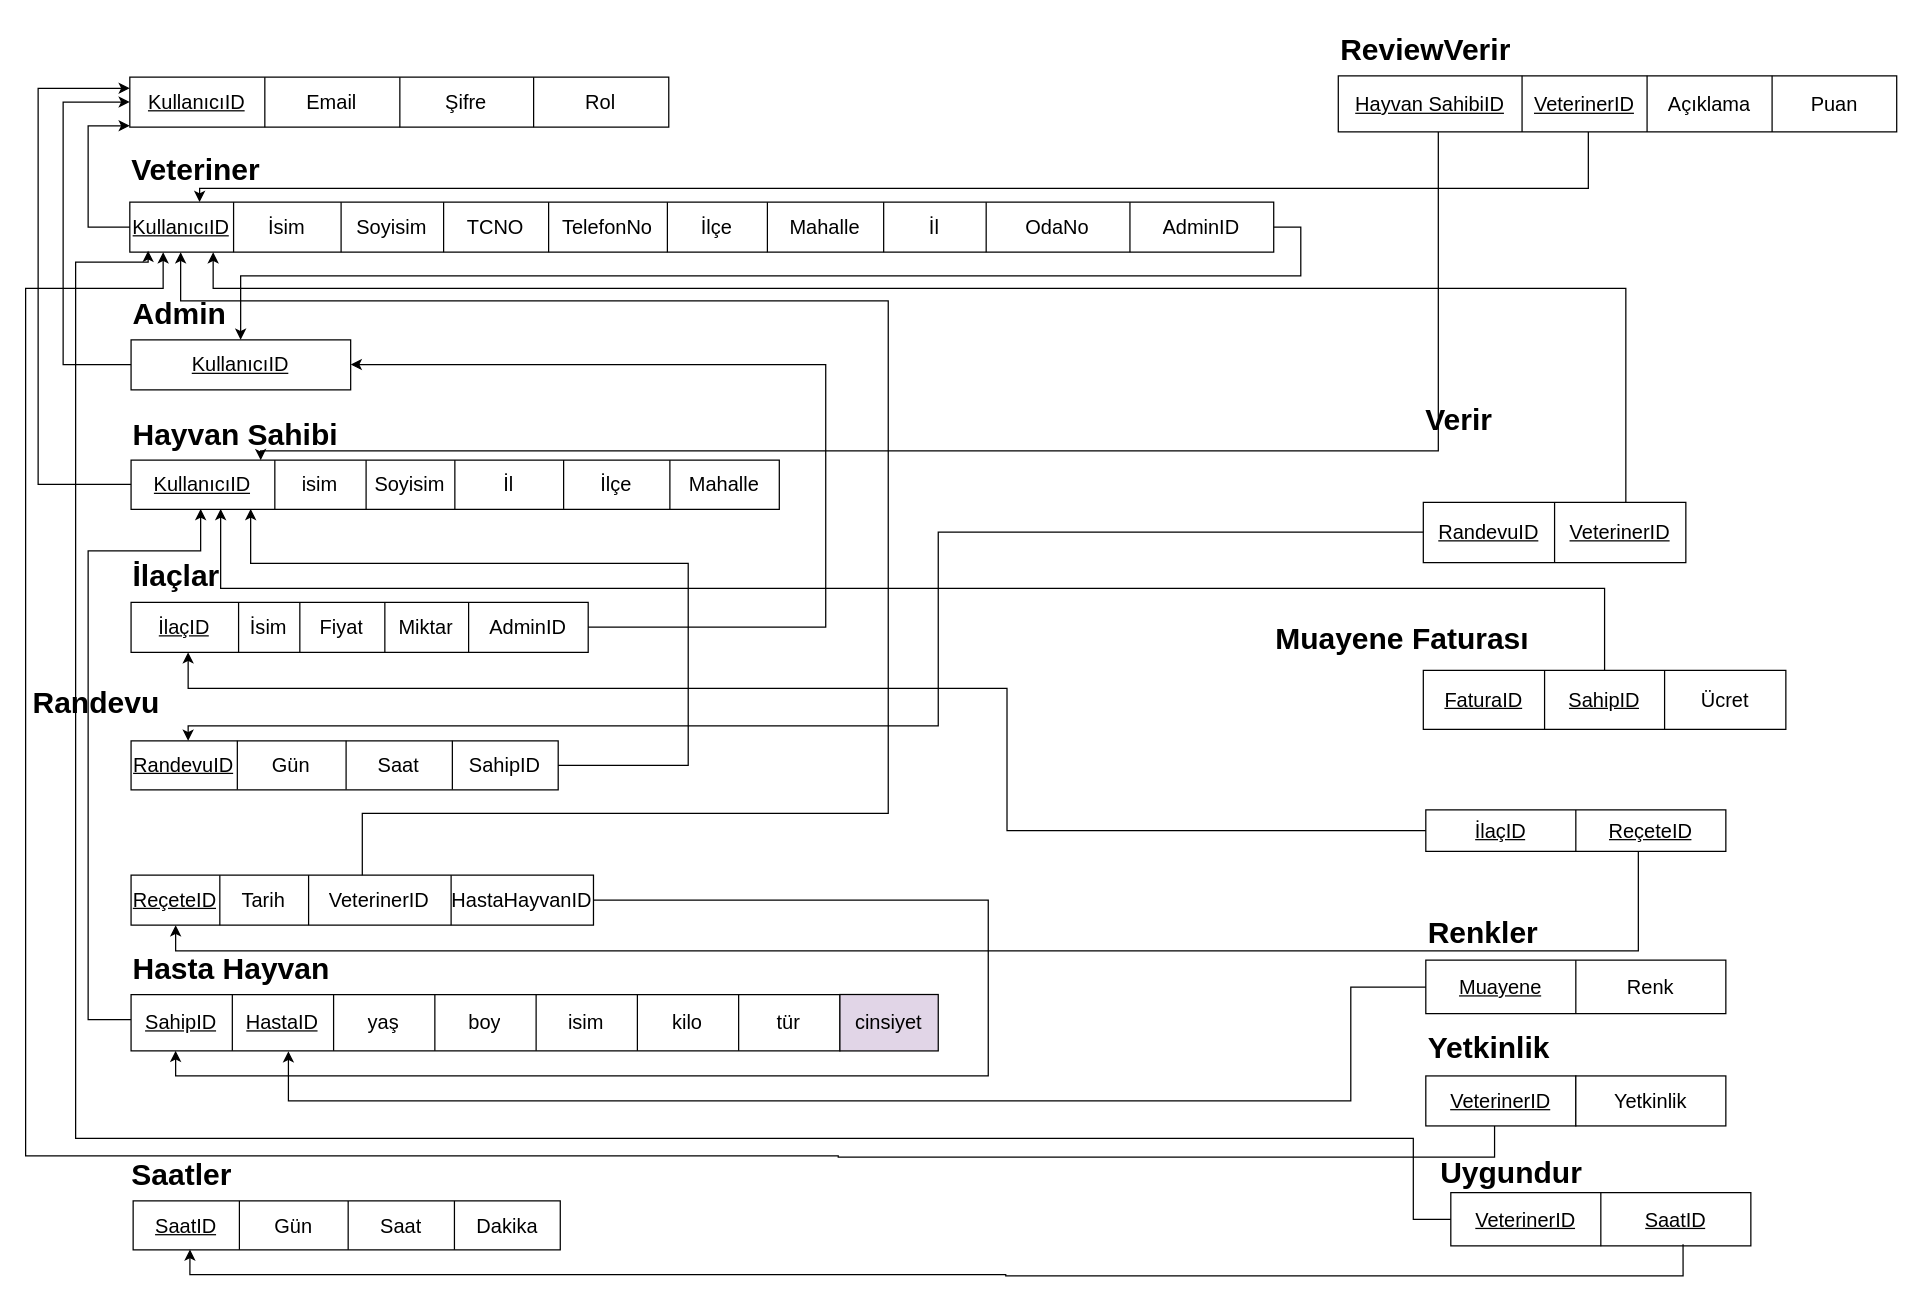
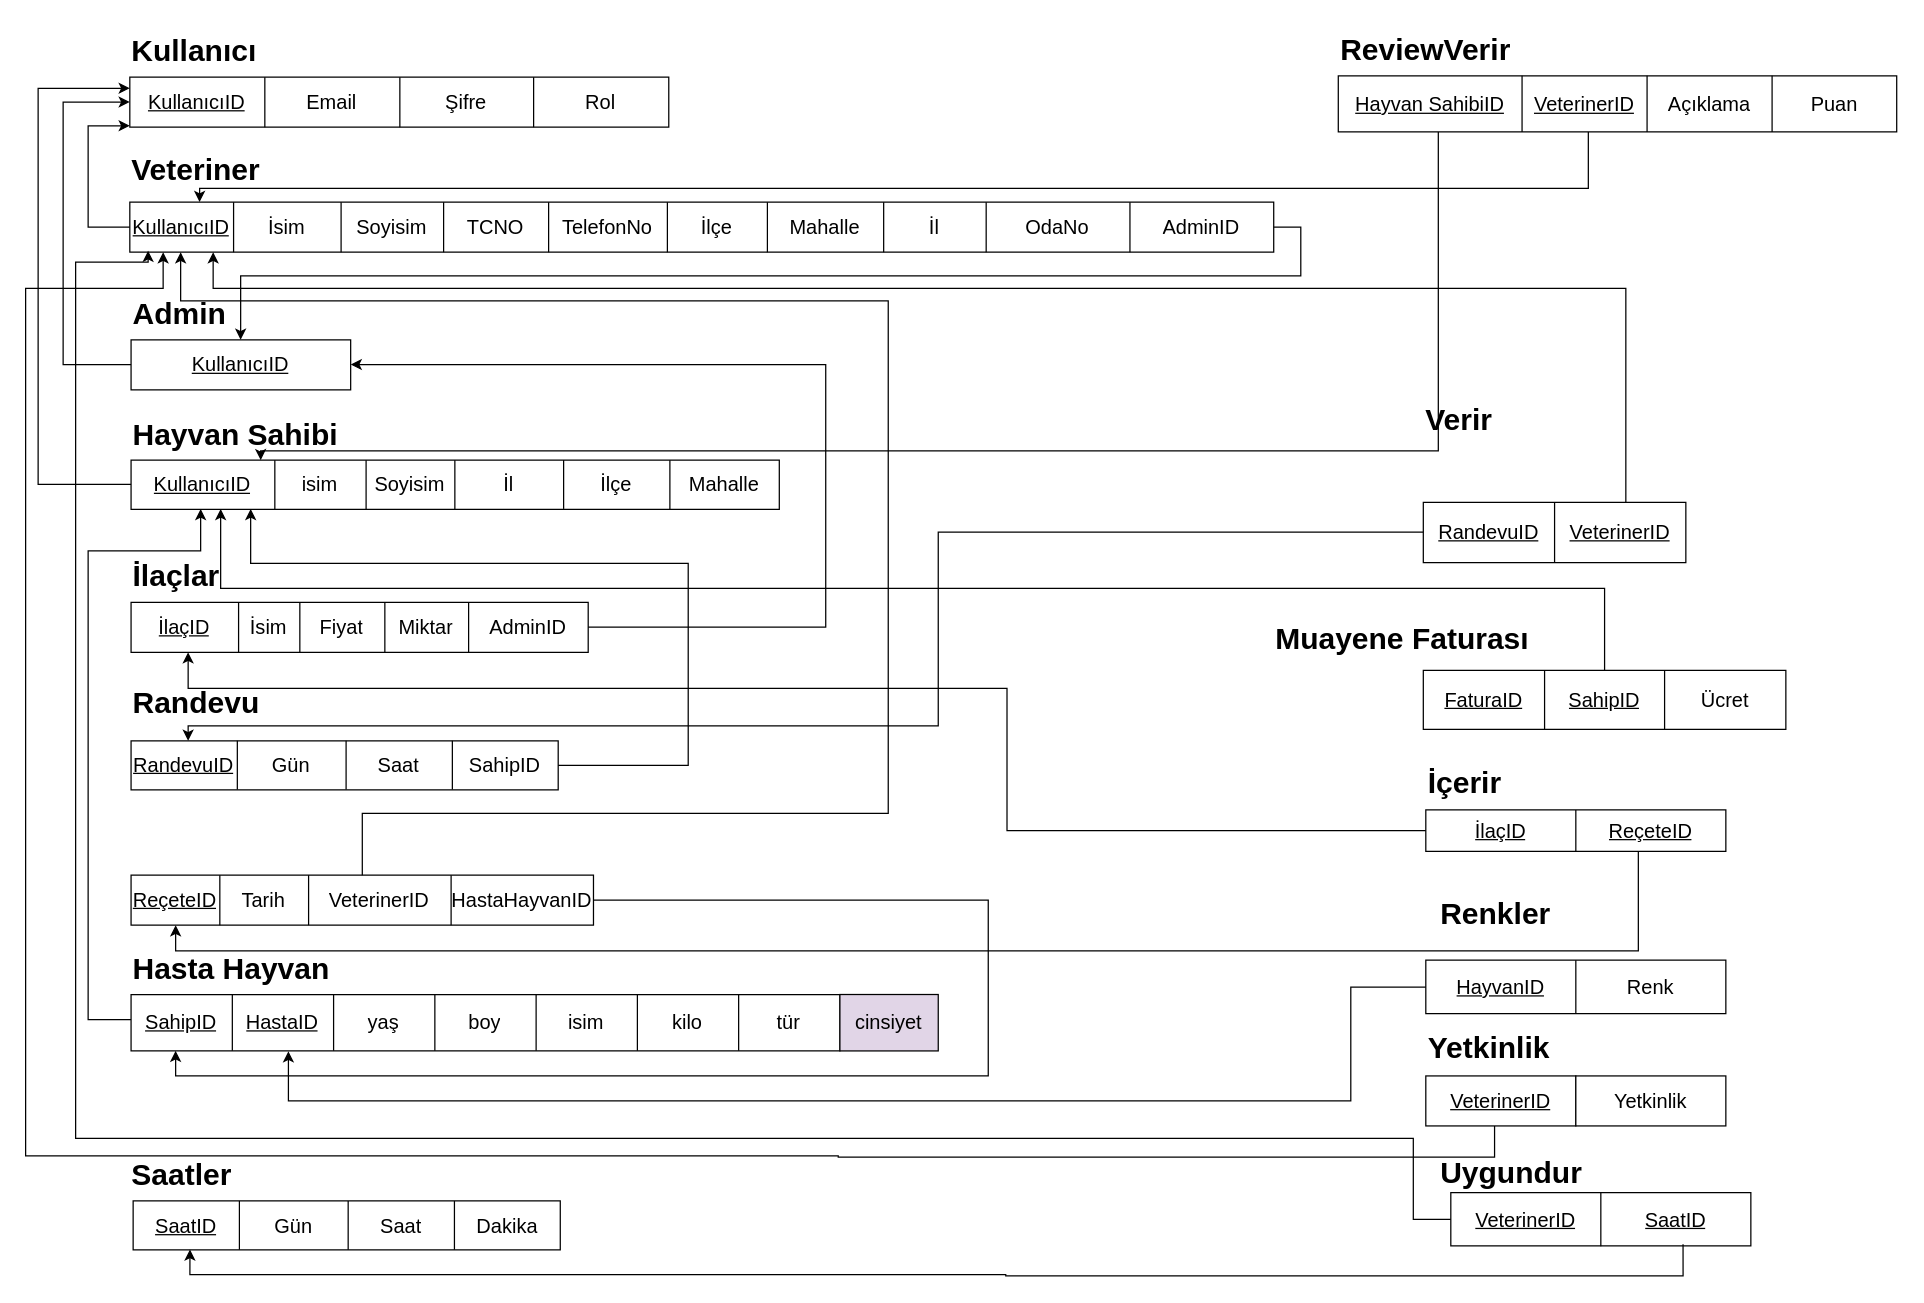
+ <mxCell id="9" value="Kullanıcı" style="text;strokeColor=none;fillColor=none;html=1;fontSize=24;fontStyle=1;verticalAlign=middle;align=left;" parent="2" vertex="1"><mxGeometry width="179.63" height="40" as="geometry" /></mxCell>
- <mxCell id="68" value="&lt;div&gt;Randevu&lt;/div&gt;" style="text;strokeColor=none;fillColor=none;html=1;fontSize=24;fontStyle=1;verticalAlign=middle;align=left;" parent="1" vertex="1"><mxGeometry x="24.337" y="541.96" width="142.593" height="39.18" as="geometry" /></mxCell>
+ <mxCell id="68" value="&lt;div&gt;Randevu&lt;/div&gt;" style="text;strokeColor=none;fillColor=none;html=1;fontSize=24;fontStyle=1;verticalAlign=middle;align=left;" parent="1" vertex="1"><mxGeometry x="104.337" y="541.96" width="142.593" height="39.18" as="geometry" /></mxCell>
+ <mxCell id="100" value="İçerir" style="text;strokeColor=none;fillColor=none;html=1;fontSize=24;fontStyle=1;verticalAlign=middle;align=left;" parent="1" vertex="1"><mxGeometry x="1140" y="603.91" width="100" height="43.32" as="geometry" /></mxCell>
- <mxCell id="105" value="Renkler" style="text;strokeColor=none;fillColor=none;html=1;fontSize=24;fontStyle=1;verticalAlign=middle;align=left;" parent="1" vertex="1"><mxGeometry x="1140" y="724.14" width="100" height="43.32" as="geometry" /></mxCell>
+ <mxCell id="105" value="Renkler" style="text;strokeColor=none;fillColor=none;html=1;fontSize=24;fontStyle=1;verticalAlign=middle;align=left;" parent="1" vertex="1"><mxGeometry x="1150" y="709.14" width="100" height="43.32" as="geometry" /></mxCell>
- <mxCell id="103" value="&lt;u&gt;Muayene&lt;/u&gt;" style="shape=partialRectangle;html=1;whiteSpace=wrap;connectable=0;strokeColor=inherit;overflow=hidden;fillColor=none;top=0;left=0;bottom=0;right=0;pointerEvents=1;fontSize=16;" parent="102" vertex="1"><mxGeometry width="120" height="43" as="geometry"><mxRectangle width="120" height="43" as="alternateBounds" /></mxGeometry></mxCell>
+ <mxCell id="103" value="&lt;u&gt;HayvanID&lt;/u&gt;" style="shape=partialRectangle;html=1;whiteSpace=wrap;connectable=0;strokeColor=inherit;overflow=hidden;fillColor=none;top=0;left=0;bottom=0;right=0;pointerEvents=1;fontSize=16;" parent="102" vertex="1"><mxGeometry width="120" height="43" as="geometry"><mxRectangle width="120" height="43" as="alternateBounds" /></mxGeometry></mxCell>
